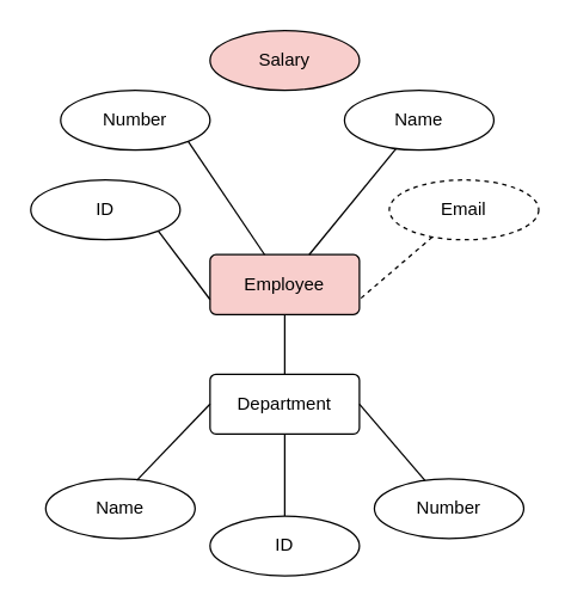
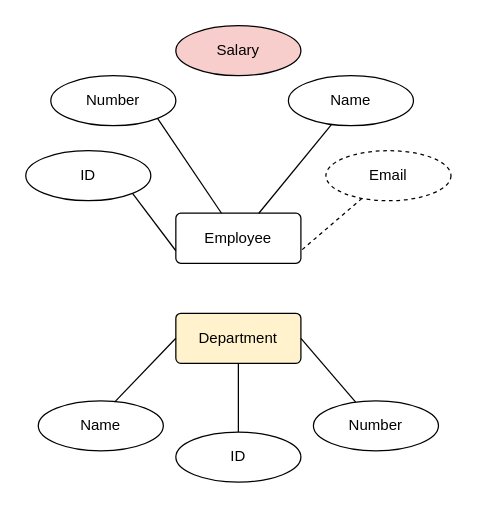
- <mxCell id="2" value="Employee" style="rounded=1;arcSize=10;whiteSpace=wrap;html=1;align=center;fillColor=#f8cecc;" vertex="1" parent="1"><mxGeometry x="140" y="170" width="100" height="40" as="geometry" /></mxCell>
+ <mxCell id="2" value="Employee" style="rounded=1;arcSize=10;whiteSpace=wrap;html=1;align=center;" vertex="1" parent="1"><mxGeometry x="140" y="170" width="100" height="40" as="geometry" /></mxCell>
- <mxCell id="15" value="" style="endArrow=none;html=1;rounded=0;entryX=0.5;entryY=1;entryDx=0;entryDy=0;" edge="1" parent="1" source="8" target="2"><mxGeometry relative="1" as="geometry"><mxPoint x="110" y="190" as="sourcePoint" /><mxPoint x="270" y="190" as="targetPoint" /></mxGeometry></mxCell>
- <mxCell id="8" value="Department" style="rounded=1;arcSize=10;whiteSpace=wrap;html=1;align=center;" vertex="1" parent="1"><mxGeometry x="140" y="250" width="100" height="40" as="geometry" /></mxCell>
+ <mxCell id="8" value="Department" style="rounded=1;arcSize=10;whiteSpace=wrap;html=1;align=center;fillColor=#fff2cc;" vertex="1" parent="1"><mxGeometry x="140" y="250" width="100" height="40" as="geometry" /></mxCell>
